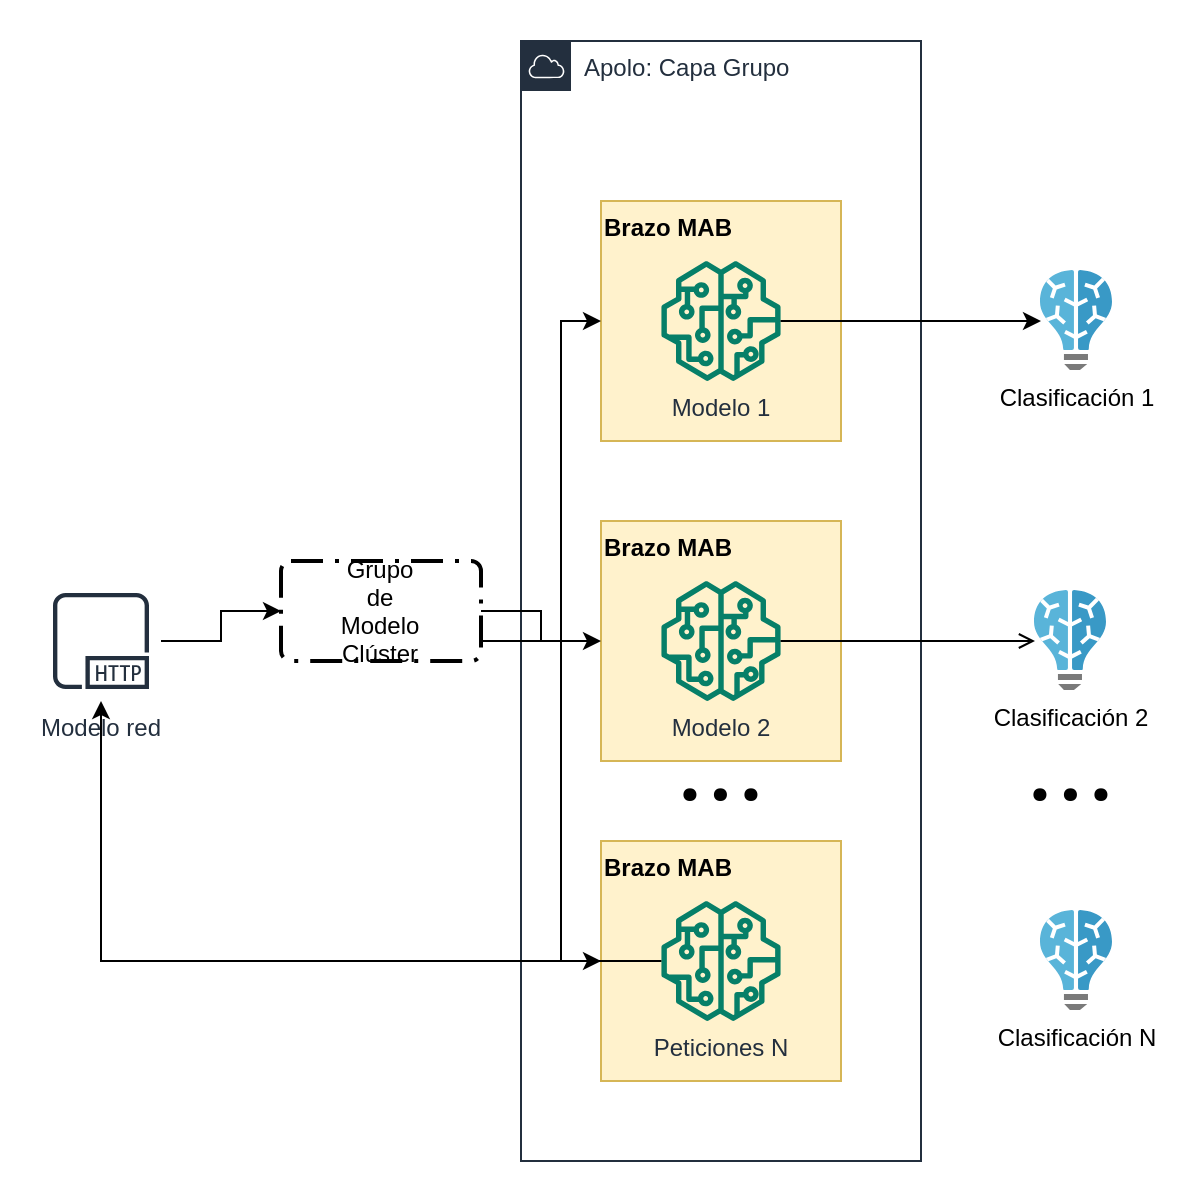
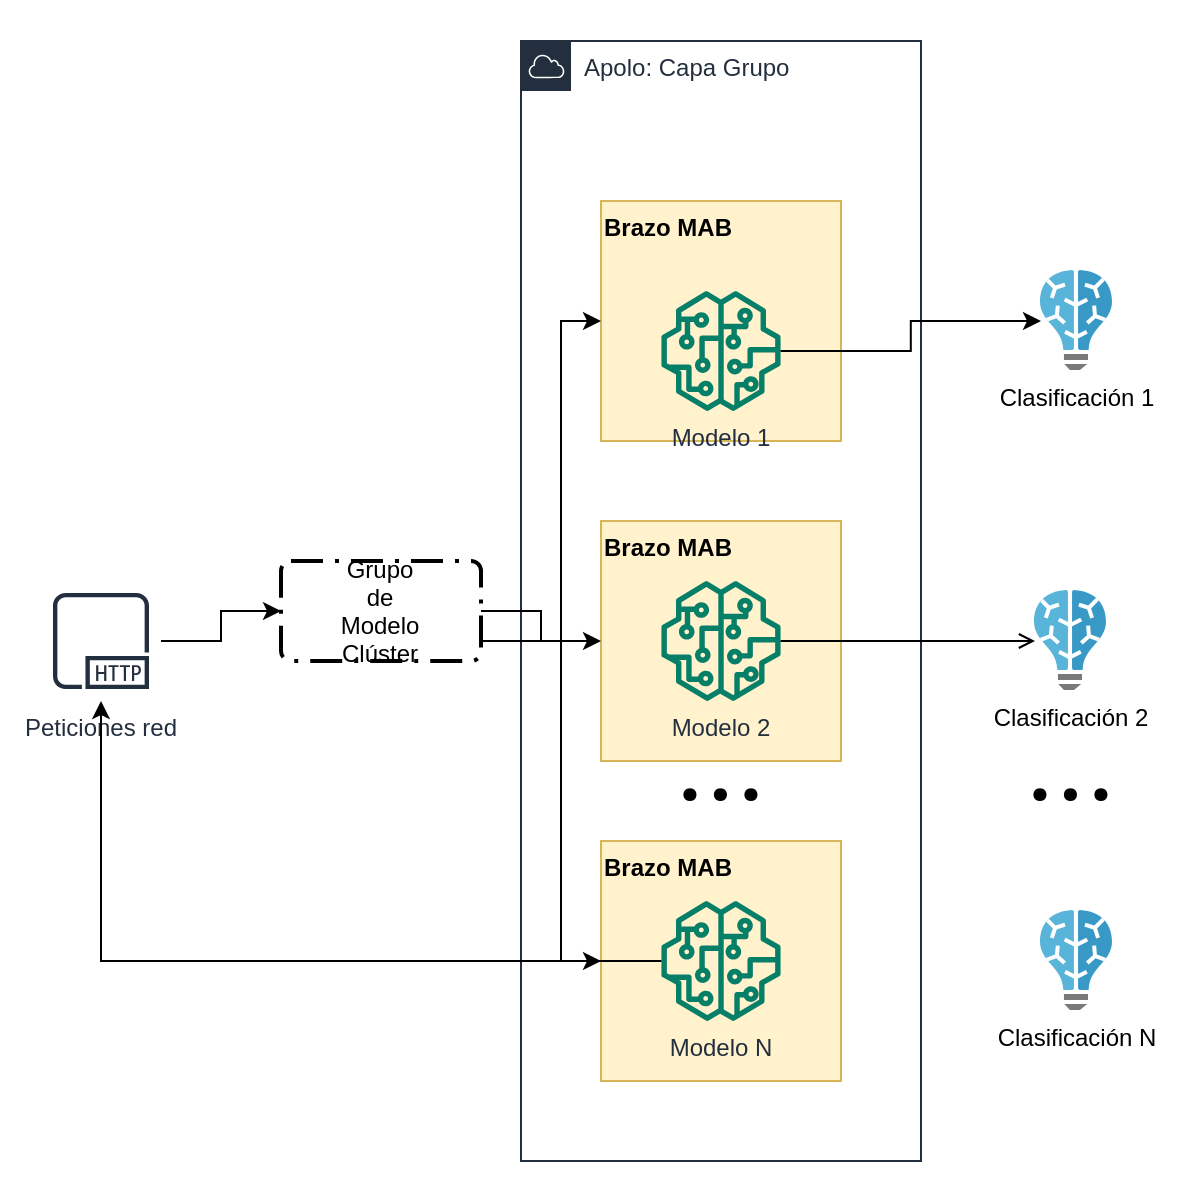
- <mxCell id="6" value="Modelo 1" style="sketch=0;outlineConnect=0;fontColor=#232F3E;gradientColor=none;fillColor=#067F68;strokeColor=none;dashed=0;verticalLabelPosition=bottom;verticalAlign=top;align=center;html=1;fontSize=12;fontStyle=0;aspect=fixed;pointerEvents=1;shape=mxgraph.aws4.sagemaker_model;" parent="2" vertex="1"><mxGeometry x="70" y="110" width="60" height="60" as="geometry" /></mxCell>
+ <mxCell id="6" value="Modelo 1" style="sketch=0;outlineConnect=0;fontColor=#232F3E;gradientColor=none;fillColor=#067F68;strokeColor=none;dashed=0;verticalLabelPosition=bottom;verticalAlign=top;align=center;html=1;fontSize=12;fontStyle=0;aspect=fixed;pointerEvents=1;shape=mxgraph.aws4.sagemaker_model;" parent="2" vertex="1"><mxGeometry x="70" y="125" width="60" height="60" as="geometry" /></mxCell>
- <mxCell id="15" value="Modelo red" style="sketch=0;outlineConnect=0;fontColor=#232F3E;gradientColor=none;strokeColor=#232F3E;fillColor=#ffffff;dashed=0;verticalLabelPosition=bottom;verticalAlign=top;align=center;html=1;fontSize=12;fontStyle=0;aspect=fixed;shape=mxgraph.aws4.resourceIcon;resIcon=mxgraph.aws4.http_protocol;" parent="1" vertex="1"><mxGeometry x="20" y="290" width="60" height="60" as="geometry" /></mxCell>
+ <mxCell id="15" value="Peticiones red" style="sketch=0;outlineConnect=0;fontColor=#232F3E;gradientColor=none;strokeColor=#232F3E;fillColor=#ffffff;dashed=0;verticalLabelPosition=bottom;verticalAlign=top;align=center;html=1;fontSize=12;fontStyle=0;aspect=fixed;shape=mxgraph.aws4.resourceIcon;resIcon=mxgraph.aws4.http_protocol;" parent="1" vertex="1"><mxGeometry x="20" y="290" width="60" height="60" as="geometry" /></mxCell>
- <mxCell id="7" value="Peticiones N" style="sketch=0;outlineConnect=0;fontColor=#232F3E;gradientColor=none;fillColor=#067F68;strokeColor=none;dashed=0;verticalLabelPosition=bottom;verticalAlign=top;align=center;html=1;fontSize=12;fontStyle=0;aspect=fixed;pointerEvents=1;shape=mxgraph.aws4.sagemaker_model;" vertex="1" parent="2"><mxGeometry x="70" y="430" width="60" height="60" as="geometry" /></mxCell>
+ <mxCell id="7" value="Modelo N" style="sketch=0;outlineConnect=0;fontColor=#232F3E;gradientColor=none;fillColor=#067F68;strokeColor=none;dashed=0;verticalLabelPosition=bottom;verticalAlign=top;align=center;html=1;fontSize=12;fontStyle=0;aspect=fixed;pointerEvents=1;shape=mxgraph.aws4.sagemaker_model;" vertex="1" parent="2"><mxGeometry x="70" y="430" width="60" height="60" as="geometry" /></mxCell>
